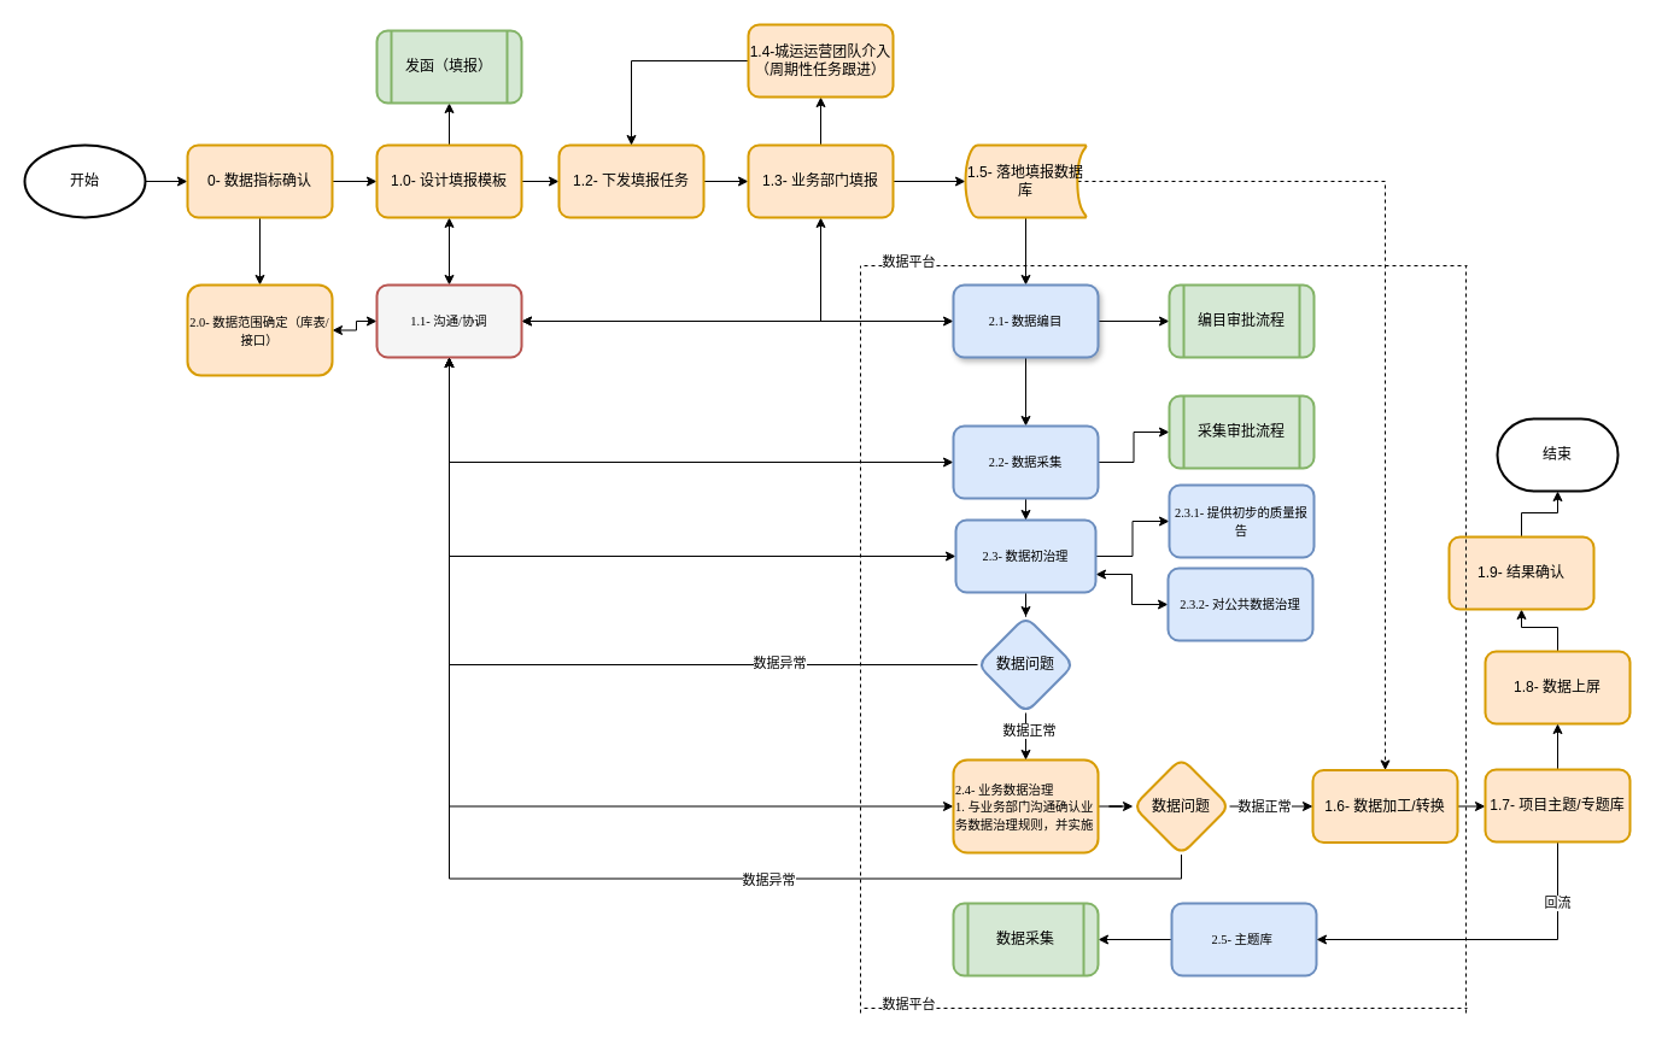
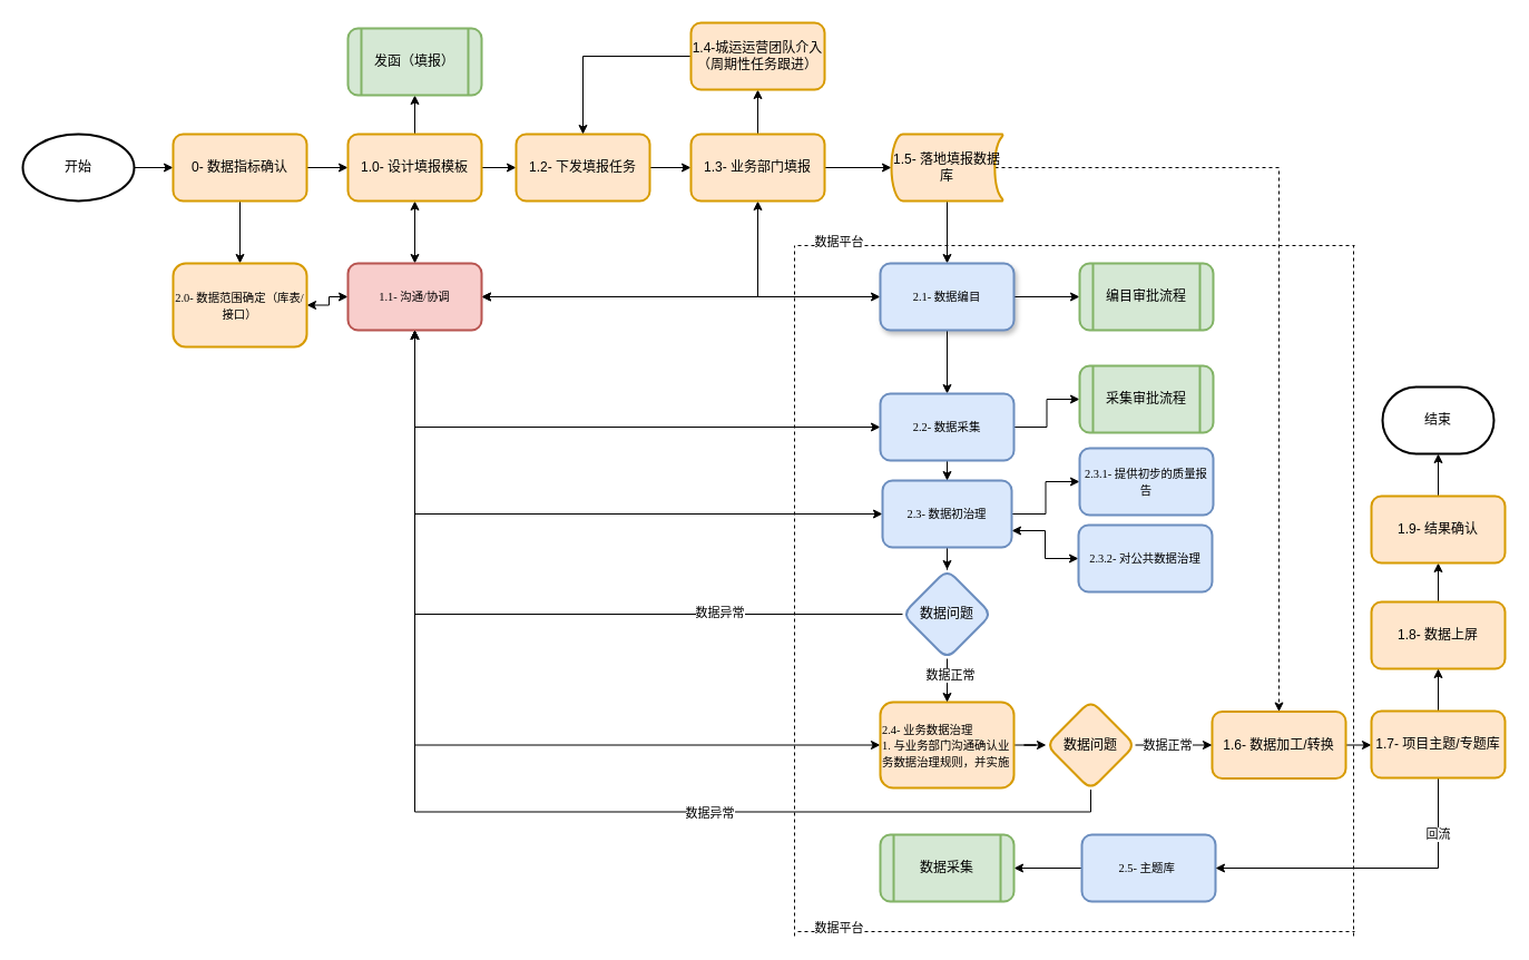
- <mxCell id="26" value="&lt;div&gt;&lt;font face=&quot;榛戜綋&quot;&gt;&lt;span style=&quot;font-size: 10.4px;&quot;&gt;1.1- 沟通/协调&lt;/span&gt;&lt;/font&gt;&lt;/div&gt;" style="whiteSpace=wrap;html=1;fillColor=#f5f5f5;strokeColor=#b85450;strokeWidth=2;textShadow=0;rounded=1;comic=0;" vertex="1" parent="1"><mxGeometry x="312" y="236" width="120" height="60" as="geometry" /></mxCell>
+ <mxCell id="26" value="&lt;div&gt;&lt;font face=&quot;榛戜綋&quot;&gt;&lt;span style=&quot;font-size: 10.4px;&quot;&gt;1.1- 沟通/协调&lt;/span&gt;&lt;/font&gt;&lt;/div&gt;" style="whiteSpace=wrap;html=1;fillColor=#f8cecc;strokeColor=#b85450;strokeWidth=2;textShadow=0;rounded=1;comic=0;" vertex="1" parent="1"><mxGeometry x="312" y="236" width="120" height="60" as="geometry" /></mxCell>
- <mxCell id="47" value="&lt;div&gt;&lt;span style=&quot;background-color: initial;&quot;&gt;1.9- 结果确认&lt;/span&gt;&lt;br&gt;&lt;/div&gt;" style="whiteSpace=wrap;html=1;fillColor=#ffe6cc;strokeColor=#d79b00;strokeWidth=2;textShadow=0;rounded=1;comic=0;" vertex="1" parent="1"><mxGeometry x="1201" y="445" width="120" height="60" as="geometry" /></mxCell>
+ <mxCell id="47" value="&lt;div&gt;&lt;span style=&quot;background-color: initial;&quot;&gt;1.9- 结果确认&lt;/span&gt;&lt;br&gt;&lt;/div&gt;" style="whiteSpace=wrap;html=1;fillColor=#ffe6cc;strokeColor=#d79b00;strokeWidth=2;textShadow=0;rounded=1;comic=0;" vertex="1" parent="1"><mxGeometry x="1231" y="445" width="120" height="60" as="geometry" /></mxCell>
